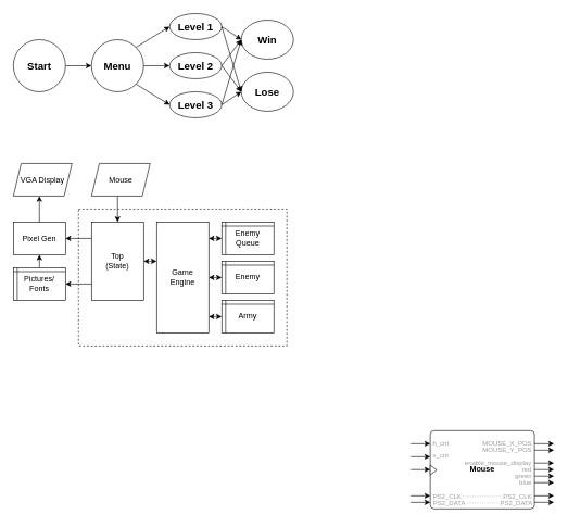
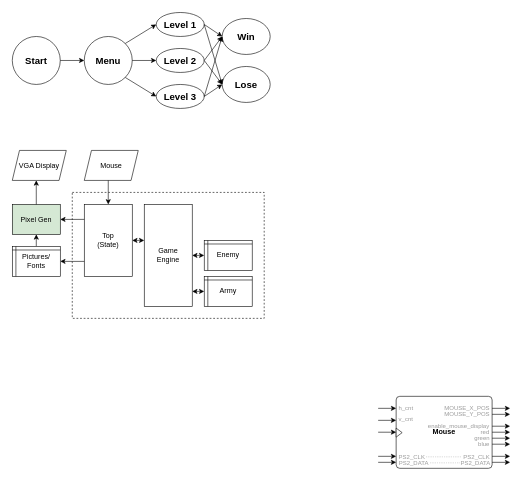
- <mxCell id="48" value="Pixel Gen" style="rounded=0;whiteSpace=wrap;html=1;" vertex="1" parent="1"><mxGeometry x="20" y="340" width="80" height="50" as="geometry" /></mxCell>
+ <mxCell id="48" value="Pixel Gen" style="rounded=0;whiteSpace=wrap;html=1;fillColor=#d5e8d4;" vertex="1" parent="1"><mxGeometry x="20" y="340" width="80" height="50" as="geometry" /></mxCell>
- <mxCell id="60" style="edgeStyle=orthogonalEdgeStyle;rounded=0;orthogonalLoop=1;jettySize=auto;html=1;exitX=0;exitY=0.5;exitDx=0;exitDy=0;entryX=1;entryY=0.147;entryDx=0;entryDy=0;entryPerimeter=0;startArrow=classic;startFill=1;" edge="1" parent="1" source="51" target="59"><mxGeometry relative="1" as="geometry" /></mxCell>
- <mxCell id="51" value="Enemy&lt;div&gt;Queue&lt;/div&gt;" style="shape=internalStorage;whiteSpace=wrap;html=1;backgroundOutline=1;dx=6;dy=6;" vertex="1" parent="1"><mxGeometry x="340" y="340" width="80" height="50" as="geometry" /></mxCell>
